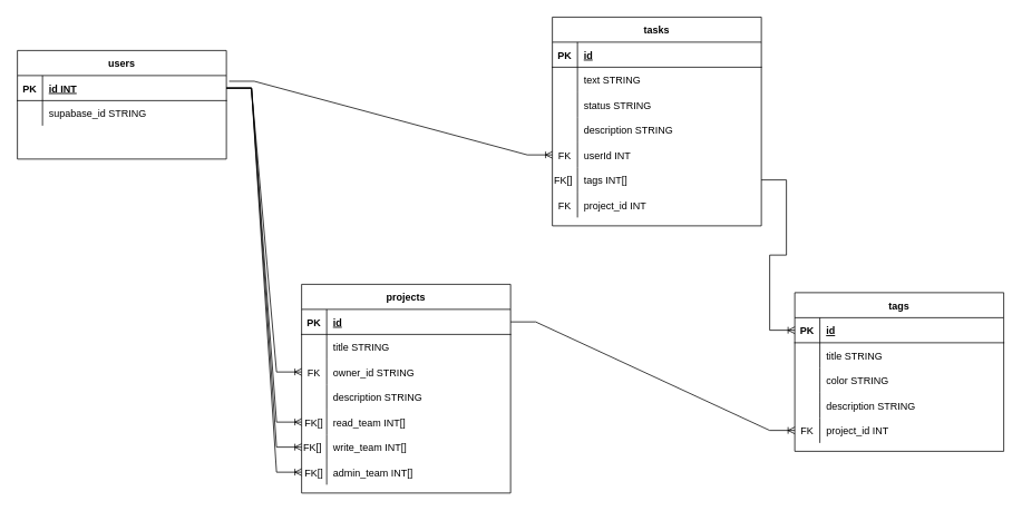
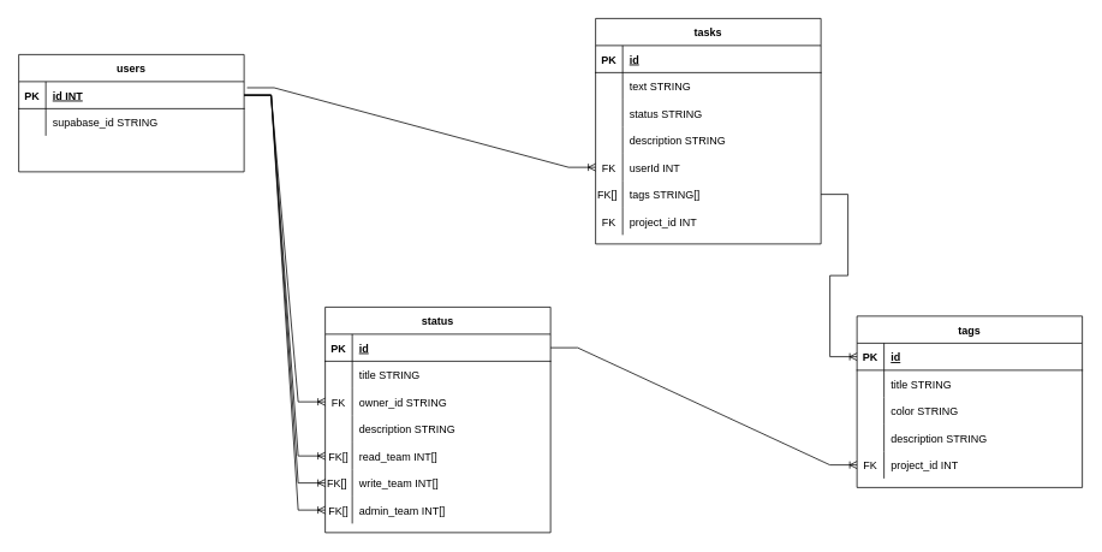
- <mxCell id="20" value="tags INT[]" style="shape=partialRectangle;overflow=hidden;connectable=0;fillColor=none;top=0;left=0;bottom=0;right=0;align=left;spacingLeft=6;fontStyle=0" vertex="1" parent="18"><mxGeometry x="30" width="220" height="30" as="geometry"><mxRectangle width="220" height="30" as="alternateBounds" /></mxGeometry></mxCell>
+ <mxCell id="20" value="tags STRING[]" style="shape=partialRectangle;overflow=hidden;connectable=0;fillColor=none;top=0;left=0;bottom=0;right=0;align=left;spacingLeft=6;fontStyle=0" vertex="1" parent="18"><mxGeometry x="30" width="220" height="30" as="geometry"><mxRectangle width="220" height="30" as="alternateBounds" /></mxGeometry></mxCell>
- <mxCell id="34" value="projects" style="shape=table;startSize=30;container=1;collapsible=1;childLayout=tableLayout;fixedRows=1;rowLines=0;fontStyle=1;align=center;resizeLast=1;" vertex="1" parent="1"><mxGeometry x="360" y="340" width="250" height="250" as="geometry" /></mxCell>
+ <mxCell id="34" value="status" style="shape=table;startSize=30;container=1;collapsible=1;childLayout=tableLayout;fixedRows=1;rowLines=0;fontStyle=1;align=center;resizeLast=1;" vertex="1" parent="1"><mxGeometry x="360" y="340" width="250" height="250" as="geometry" /></mxCell>
